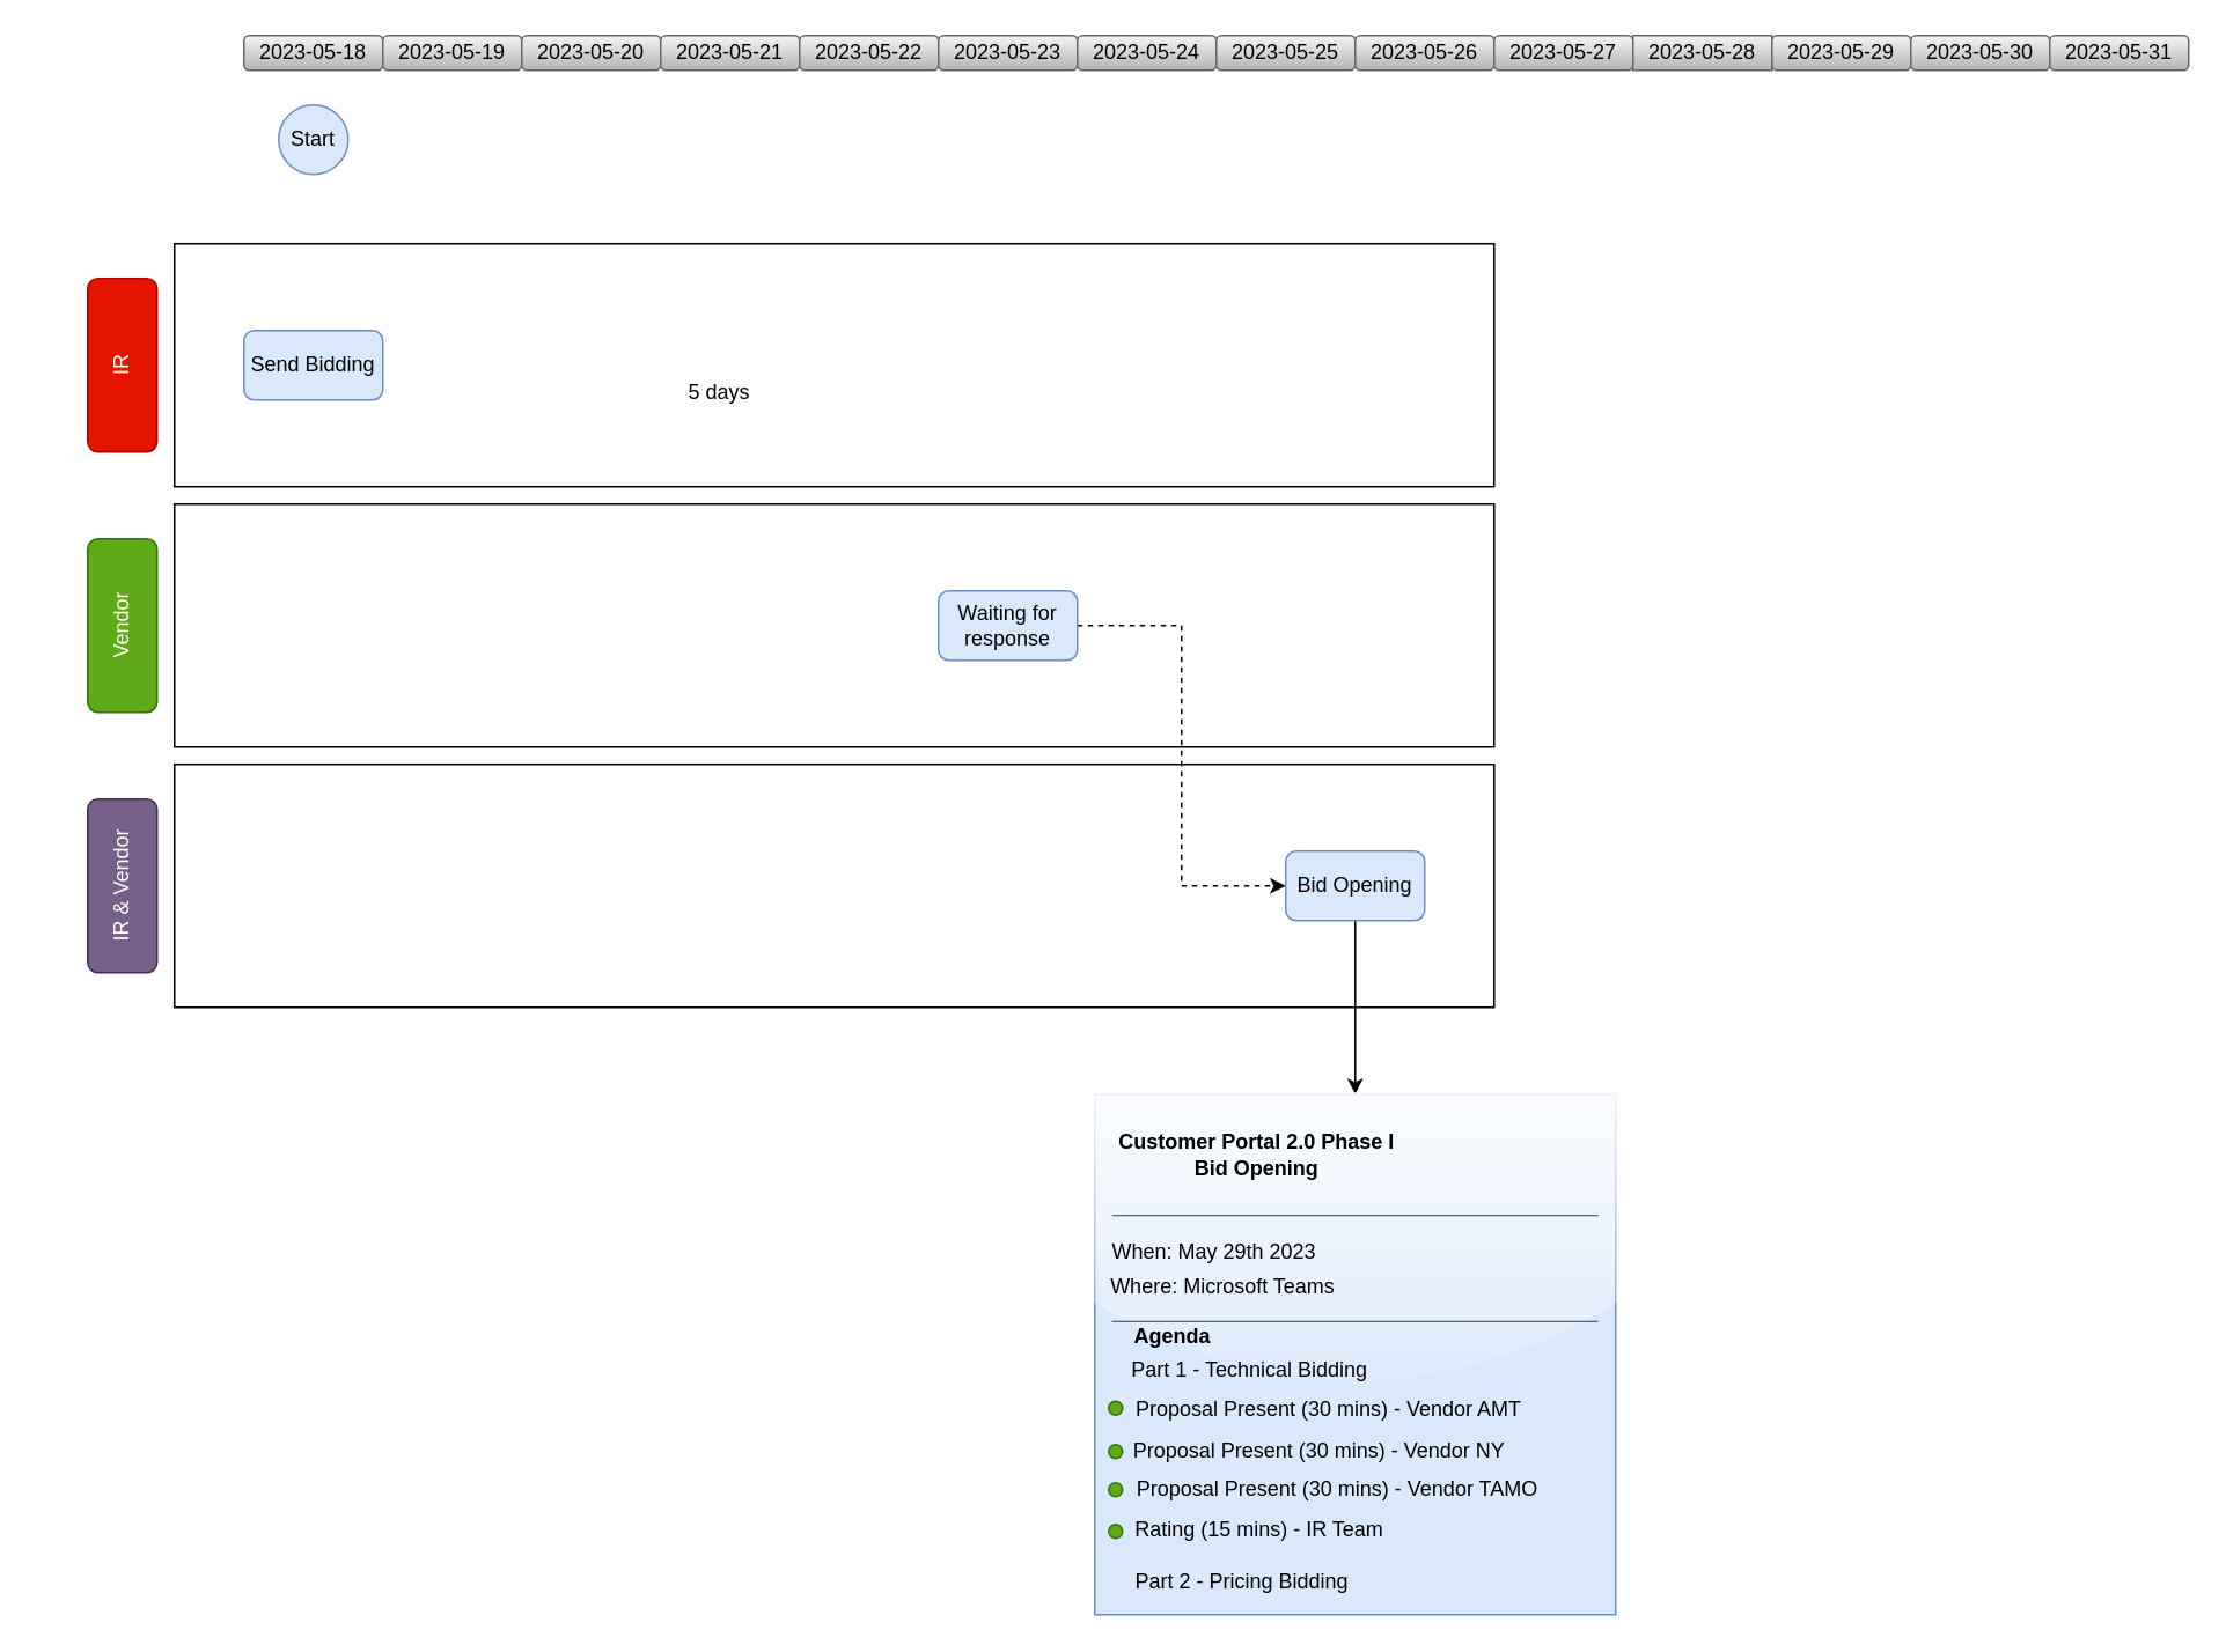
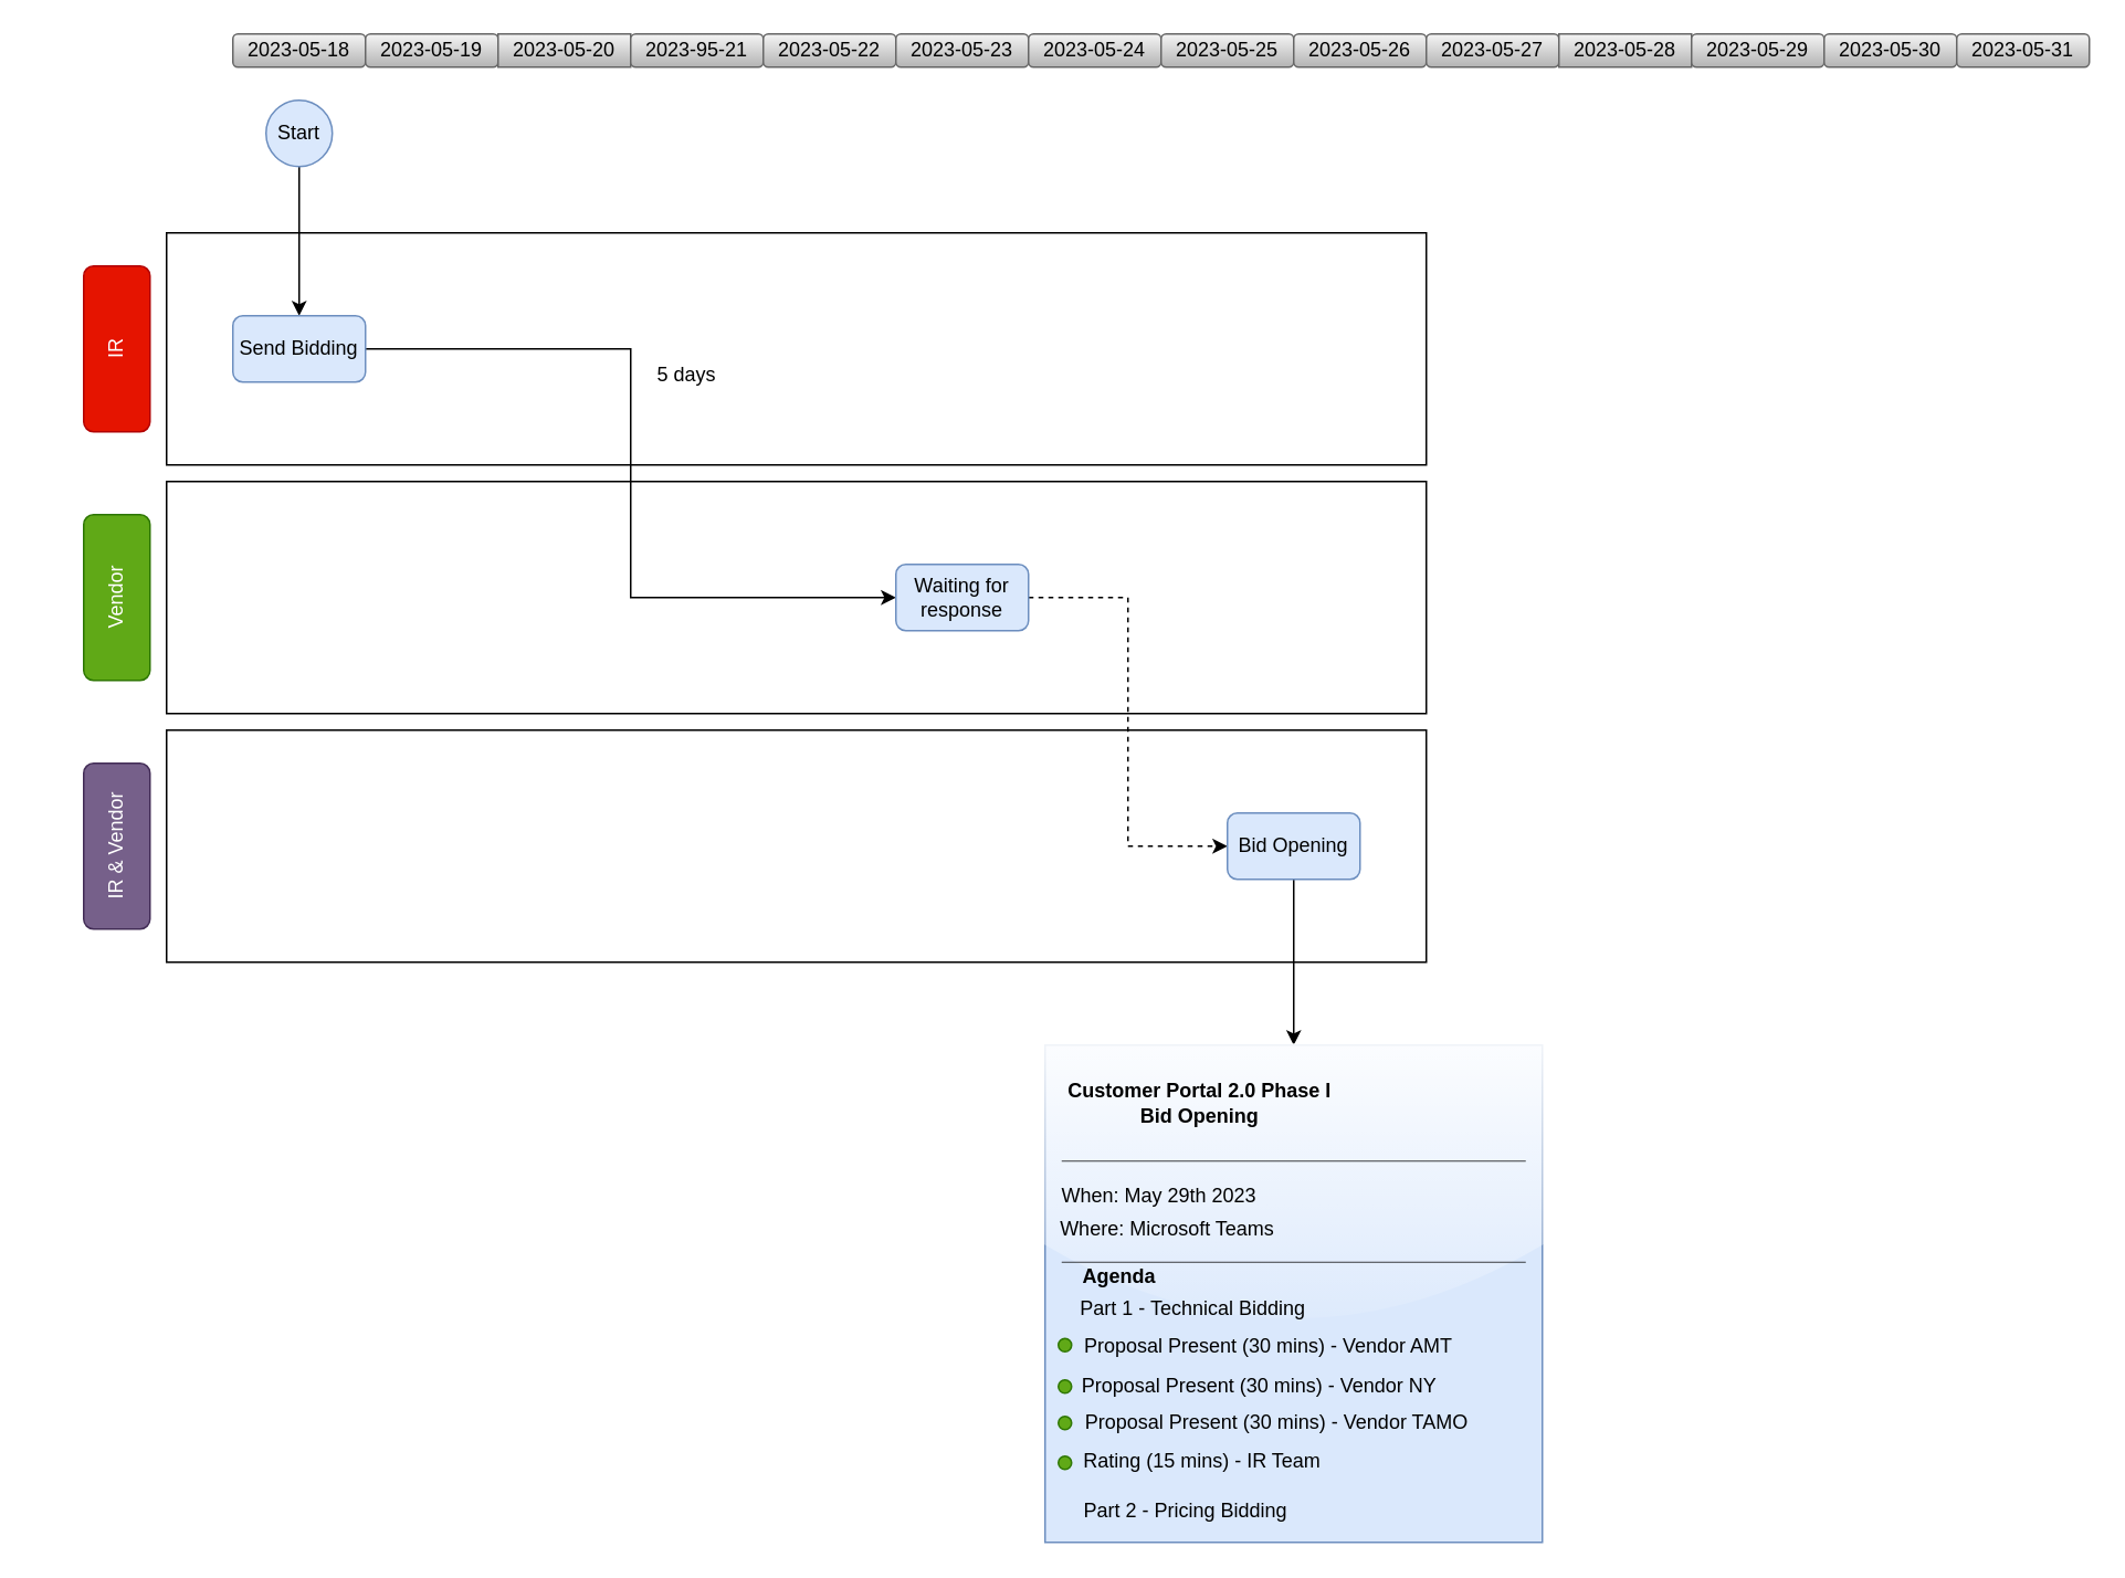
- <mxCell id="12" value="2023-05-20" style="rounded=1;whiteSpace=wrap;html=1;fillColor=#f5f5f5;gradientColor=#b3b3b3;strokeColor=#666666;" vertex="1" parent="1"><mxGeometry x="300" width="80" height="20" as="geometry" y="20" /></mxCell>
+ <mxCell id="12" value="2023-05-20" style="whiteSpace=wrap;html=1;fillColor=#f5f5f5;gradientColor=#b3b3b3;strokeColor=#666666;rounded=0;" vertex="1" parent="1"><mxGeometry x="300" width="80" height="20" as="geometry" y="20" /></mxCell>
- <mxCell id="13" value="2023-05-21" style="rounded=1;whiteSpace=wrap;html=1;fillColor=#f5f5f5;gradientColor=#b3b3b3;strokeColor=#666666;" vertex="1" parent="1"><mxGeometry x="380" width="80" height="20" as="geometry" y="20" /></mxCell>
+ <mxCell id="13" value="2023-95-21" style="rounded=1;whiteSpace=wrap;html=1;fillColor=#f5f5f5;gradientColor=#b3b3b3;strokeColor=#666666;" vertex="1" parent="1"><mxGeometry x="380" width="80" height="20" as="geometry" y="20" /></mxCell>
+ <mxCell id="5" style="edgeStyle=orthogonalEdgeStyle;rounded=0;orthogonalLoop=1;jettySize=auto;html=1;exitX=0.5;exitY=1;exitDx=0;exitDy=0;" edge="1" parent="1" source="6" target="8"><mxGeometry relative="1" as="geometry" /></mxCell>
+ <mxCell id="7" style="edgeStyle=orthogonalEdgeStyle;rounded=0;orthogonalLoop=1;jettySize=auto;html=1;exitX=1;exitY=0.5;exitDx=0;exitDy=0;entryX=0;entryY=0.5;entryDx=0;entryDy=0;" edge="1" parent="1" source="8" target="20"><mxGeometry relative="1" as="geometry" /></mxCell>
